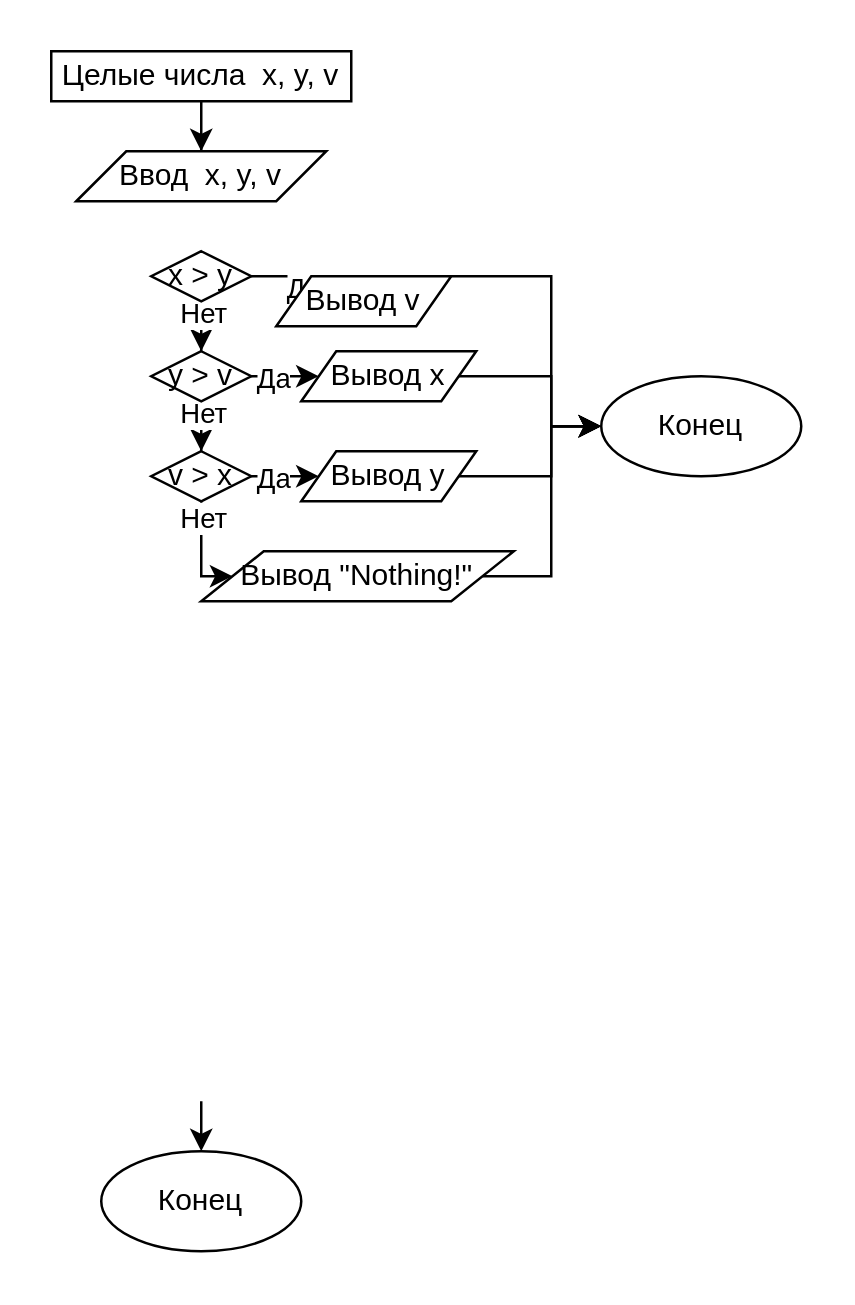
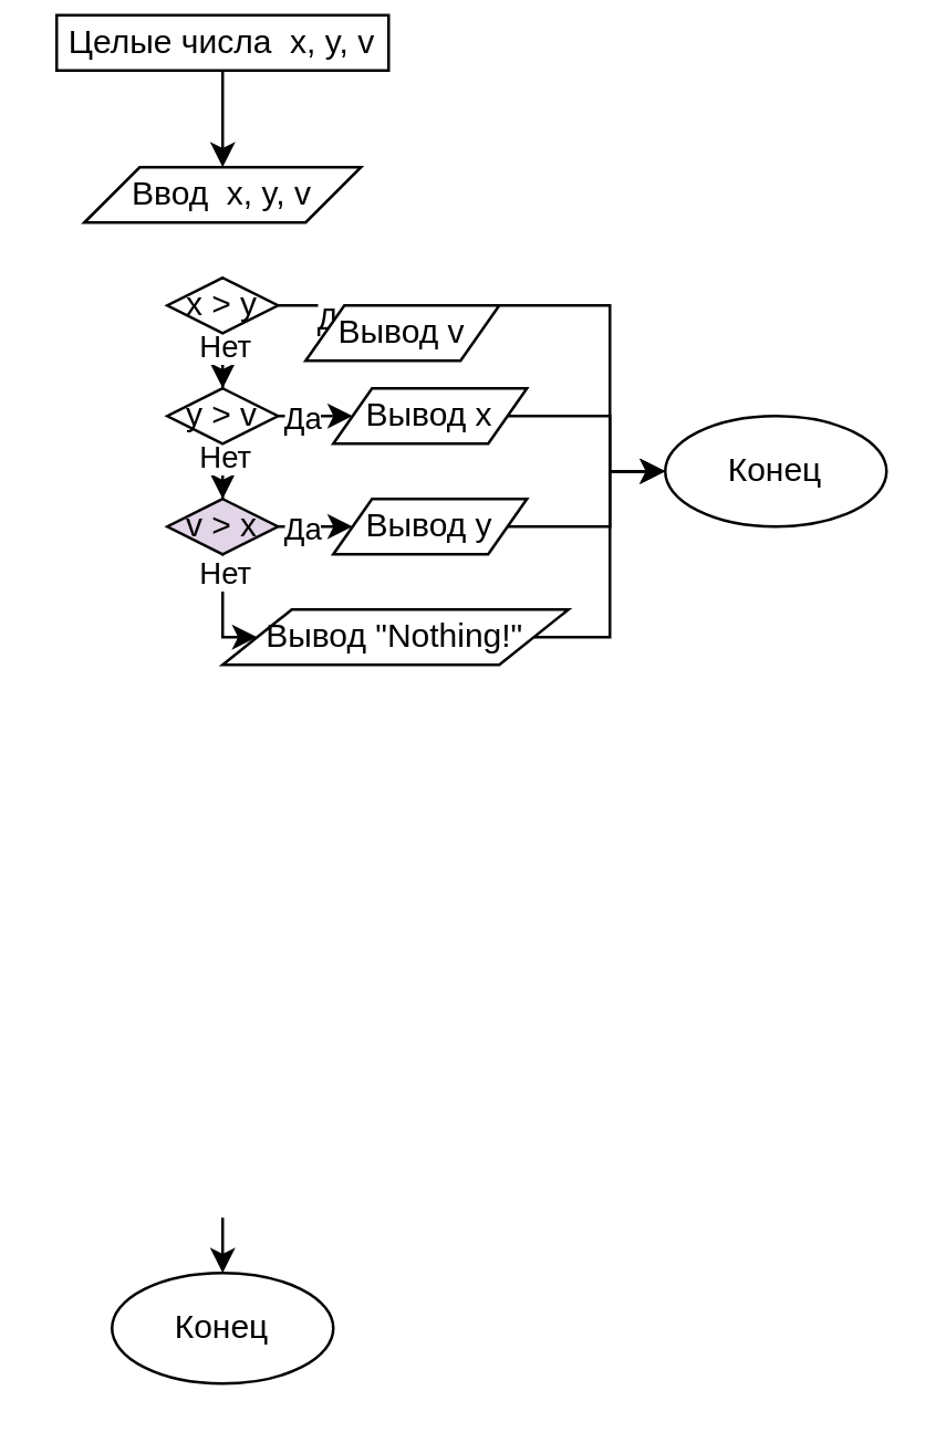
- <mxCell id="5" value="Целые числа&amp;nbsp; x, y, v" style="rounded=0;whiteSpace=wrap;html=1;" vertex="1" parent="1"><mxGeometry x="20" y="20" width="120" height="20" as="geometry" /></mxCell>
+ <mxCell id="5" value="Целые числа&amp;nbsp; x, y, v" style="rounded=0;whiteSpace=wrap;html=1;" vertex="1" parent="1"><mxGeometry x="20" y="5" width="120" height="20" as="geometry" /></mxCell>
- <mxCell id="25" value="v &amp;gt; x" style="rhombus;whiteSpace=wrap;html=1;" vertex="1" parent="1"><mxGeometry x="60" y="180" width="40" height="20" as="geometry" /></mxCell>
+ <mxCell id="25" value="v &amp;gt; x" style="rhombus;whiteSpace=wrap;html=1;fillColor=#e1d5e7;" vertex="1" parent="1"><mxGeometry x="60" y="180" width="40" height="20" as="geometry" /></mxCell>
